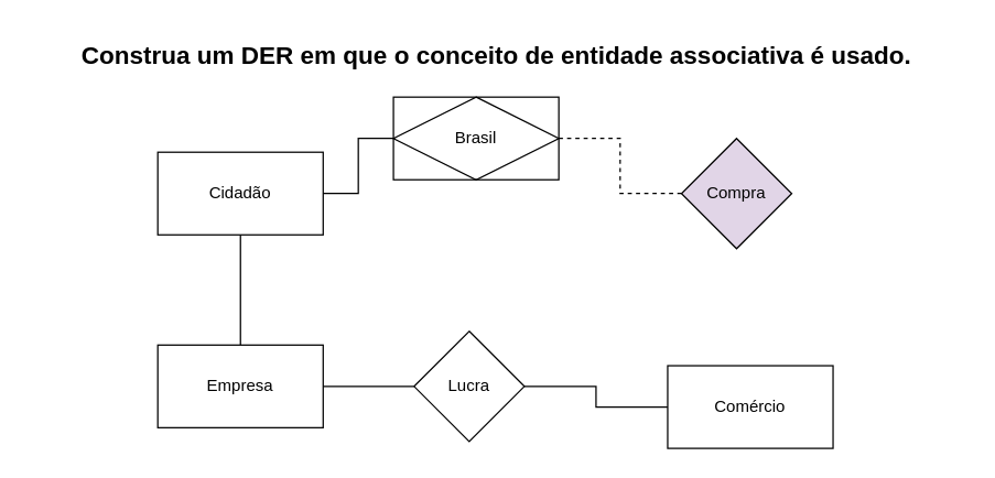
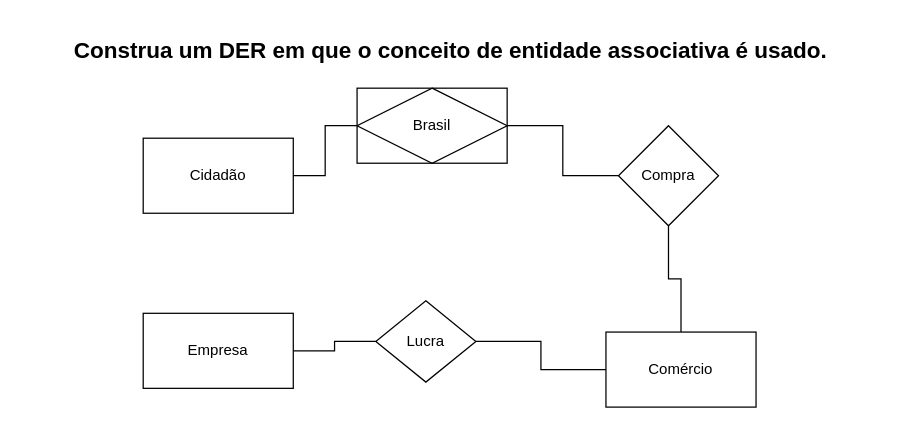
- <mxCell id="10" value="" style="edgeStyle=orthogonalEdgeStyle;rounded=0;orthogonalLoop=1;jettySize=auto;html=1;labelBackgroundColor=#ffffff;endArrow=none;endFill=0;dashed=1;" edge="1" parent="1" source="8" target="9"><mxGeometry relative="1" as="geometry"><mxPoint x="494.059" y="140.059" as="sourcePoint" /><mxPoint x="174.059" y="250" as="targetPoint" /></mxGeometry></mxCell>
+ <mxCell id="10" value="" style="edgeStyle=orthogonalEdgeStyle;rounded=0;orthogonalLoop=1;jettySize=auto;html=1;labelBackgroundColor=#ffffff;endArrow=none;endFill=0;" edge="1" parent="1" source="8" target="9"><mxGeometry relative="1" as="geometry"><mxPoint x="494.059" y="140.059" as="sourcePoint" /><mxPoint x="174.059" y="250" as="targetPoint" /></mxGeometry></mxCell>
- <mxCell id="8" value="Compra" style="rhombus;whiteSpace=wrap;html=1;fillColor=#e1d5e7;" vertex="1" parent="1"><mxGeometry x="494" y="100" width="80" height="80" as="geometry" /></mxCell>
+ <mxCell id="8" value="Compra" style="rhombus;whiteSpace=wrap;html=1;" vertex="1" parent="1"><mxGeometry x="494" y="100" width="80" height="80" as="geometry" /></mxCell>
- <mxCell id="6" value="" style="edgeStyle=orthogonalEdgeStyle;rounded=0;orthogonalLoop=1;jettySize=auto;html=1;labelBackgroundColor=#ffffff;endArrow=none;endFill=0;" edge="1" parent="1" source="11" target="7"><mxGeometry relative="1" as="geometry" /></mxCell>
+ <mxCell id="3" value="" style="edgeStyle=orthogonalEdgeStyle;rounded=0;orthogonalLoop=1;jettySize=auto;html=1;labelBackgroundColor=#ffffff;endArrow=none;endFill=0;" edge="1" parent="1" source="8" target="5"><mxGeometry relative="1" as="geometry" /></mxCell>
- <mxCell id="14" value="Lucra" style="rhombus;whiteSpace=wrap;html=1;" vertex="1" parent="1"><mxGeometry x="300" y="240" width="80" height="80" as="geometry" /></mxCell>
+ <mxCell id="14" value="Lucra" style="rhombus;whiteSpace=wrap;html=1;" vertex="1" parent="1"><mxGeometry x="300" y="240" width="80" height="65" as="geometry" /></mxCell>
